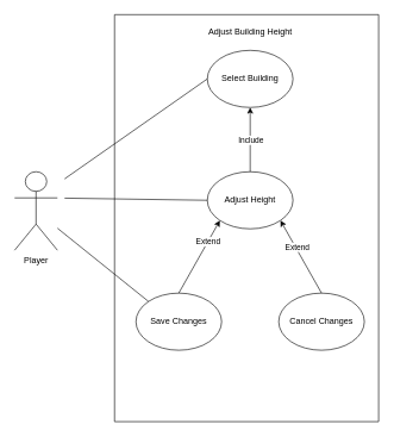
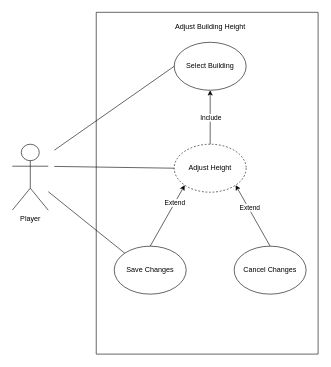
- <mxCell id="5" value="Adjust Height" style="ellipse;whiteSpace=wrap;html=1;" vertex="1" parent="1"><mxGeometry x="290" y="240" width="120" height="80" as="geometry" /></mxCell>
+ <mxCell id="5" value="Adjust Height" style="ellipse;whiteSpace=wrap;html=1;dashed=1;" vertex="1" parent="1"><mxGeometry x="290" y="240" width="120" height="80" as="geometry" /></mxCell>
